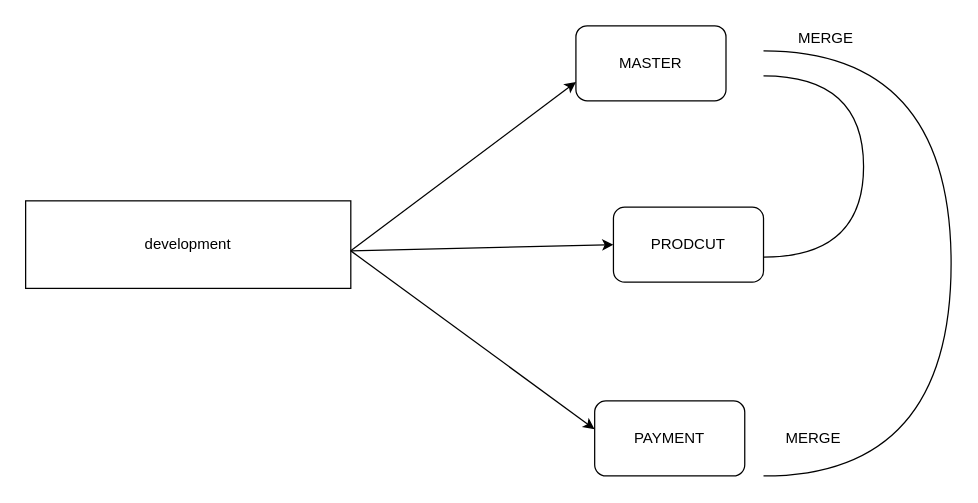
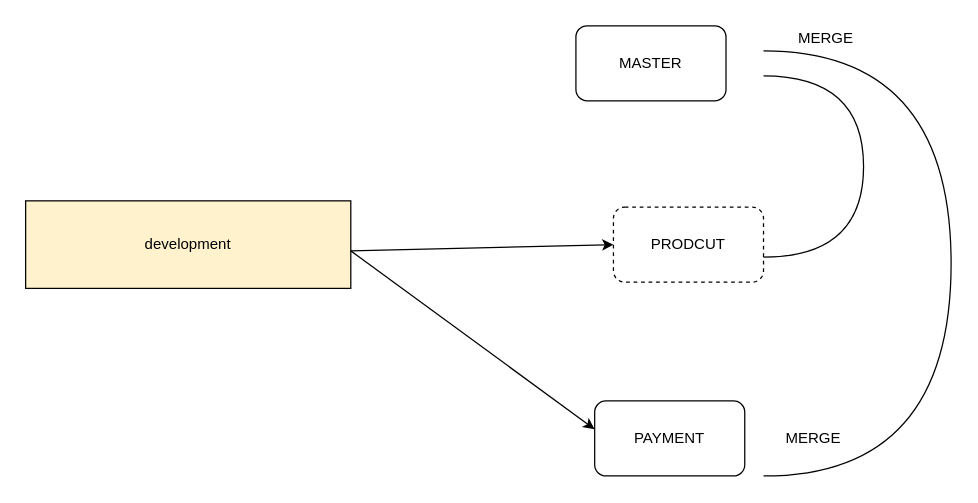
- <mxCell id="6" value="" style="endArrow=classic;html=1;exitX=1;exitY=0.571;exitDx=0;exitDy=0;exitPerimeter=0;entryX=0;entryY=0.75;entryDx=0;entryDy=0;" edge="1" parent="1" source="2" target="3"><mxGeometry width="50" height="50" relative="1" as="geometry"><mxPoint x="290" y="200" as="sourcePoint" /><mxPoint x="330" y="150" as="targetPoint" /></mxGeometry></mxCell>
- <mxCell id="2" value="development" style="rounded=0;whiteSpace=wrap;html=1;" vertex="1" parent="1"><mxGeometry x="20" y="160" width="260" height="70" as="geometry" /></mxCell>
+ <mxCell id="2" value="development" style="rounded=0;whiteSpace=wrap;html=1;fillColor=#fff2cc;" vertex="1" parent="1"><mxGeometry x="20" y="160" width="260" height="70" as="geometry" /></mxCell>
- <mxCell id="4" value="PRODCUT" style="rounded=1;whiteSpace=wrap;html=1;" vertex="1" parent="1"><mxGeometry x="490" y="165" width="120" height="60" as="geometry" /></mxCell>
+ <mxCell id="4" value="PRODCUT" style="rounded=1;whiteSpace=wrap;html=1;dashed=1;" vertex="1" parent="1"><mxGeometry x="490" y="165" width="120" height="60" as="geometry" /></mxCell>
